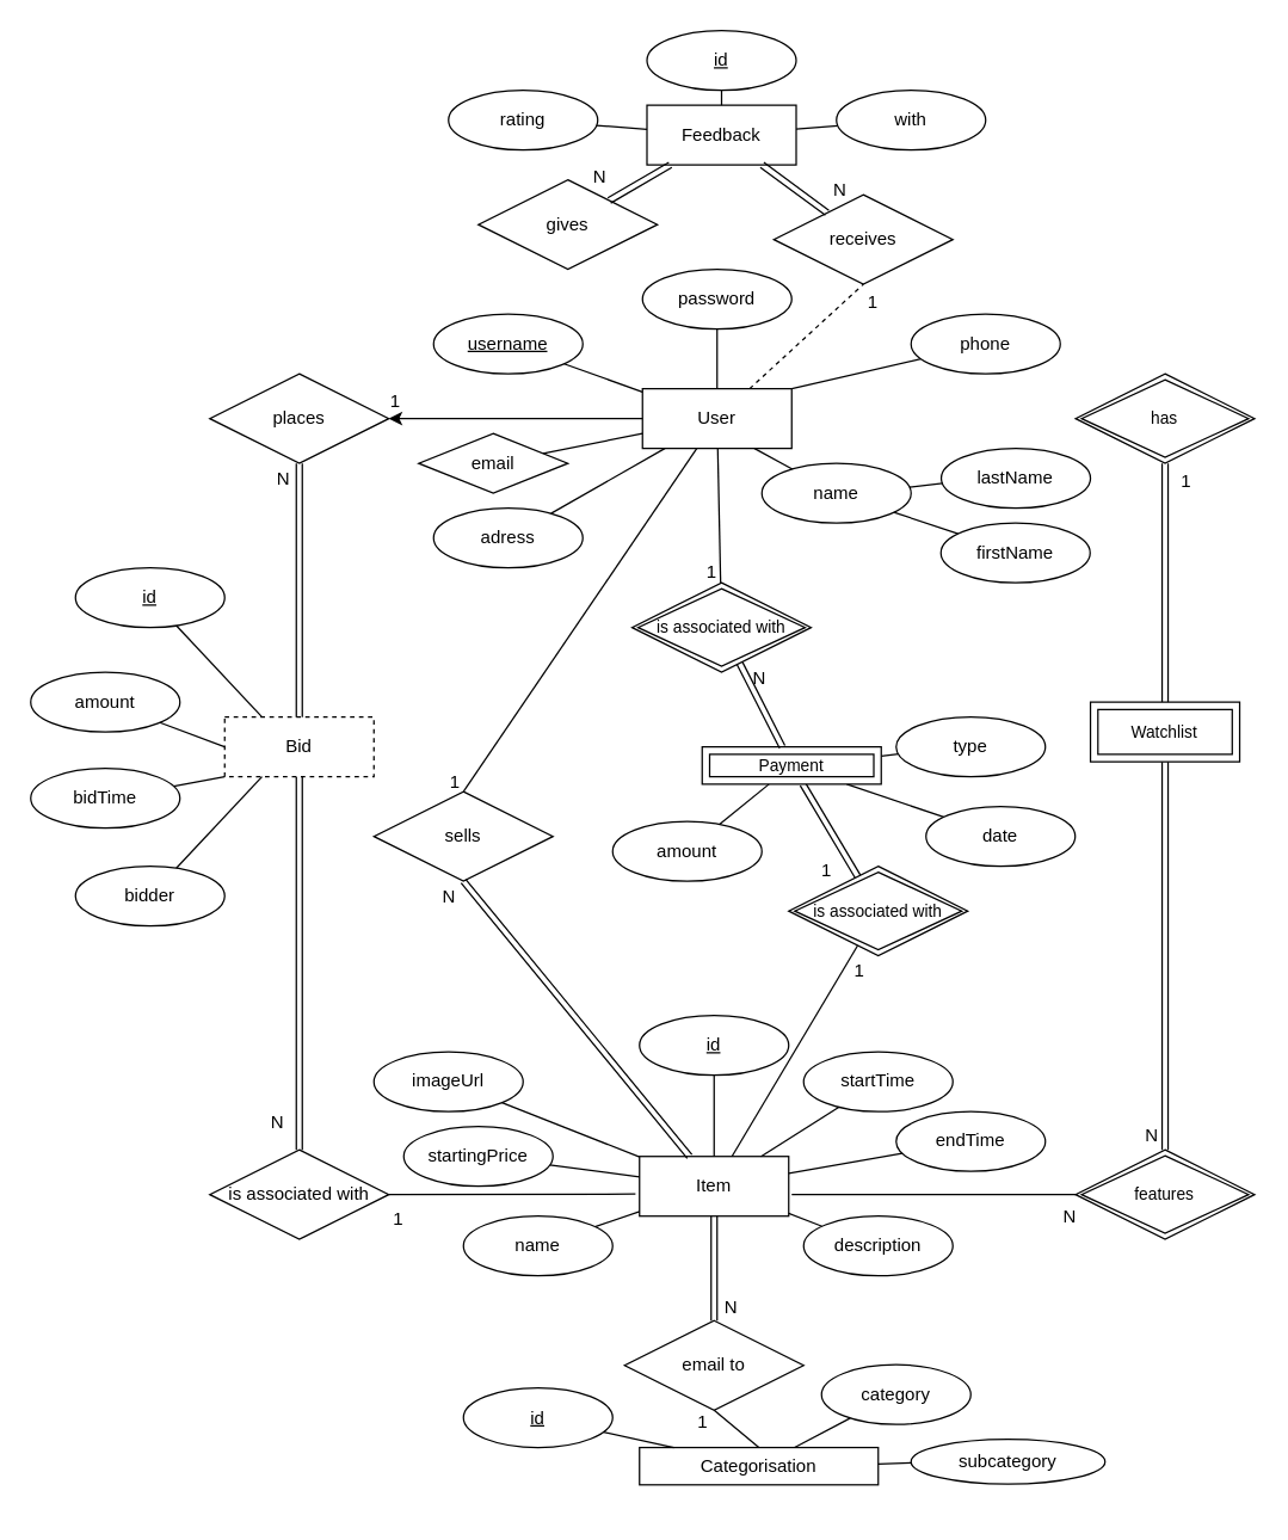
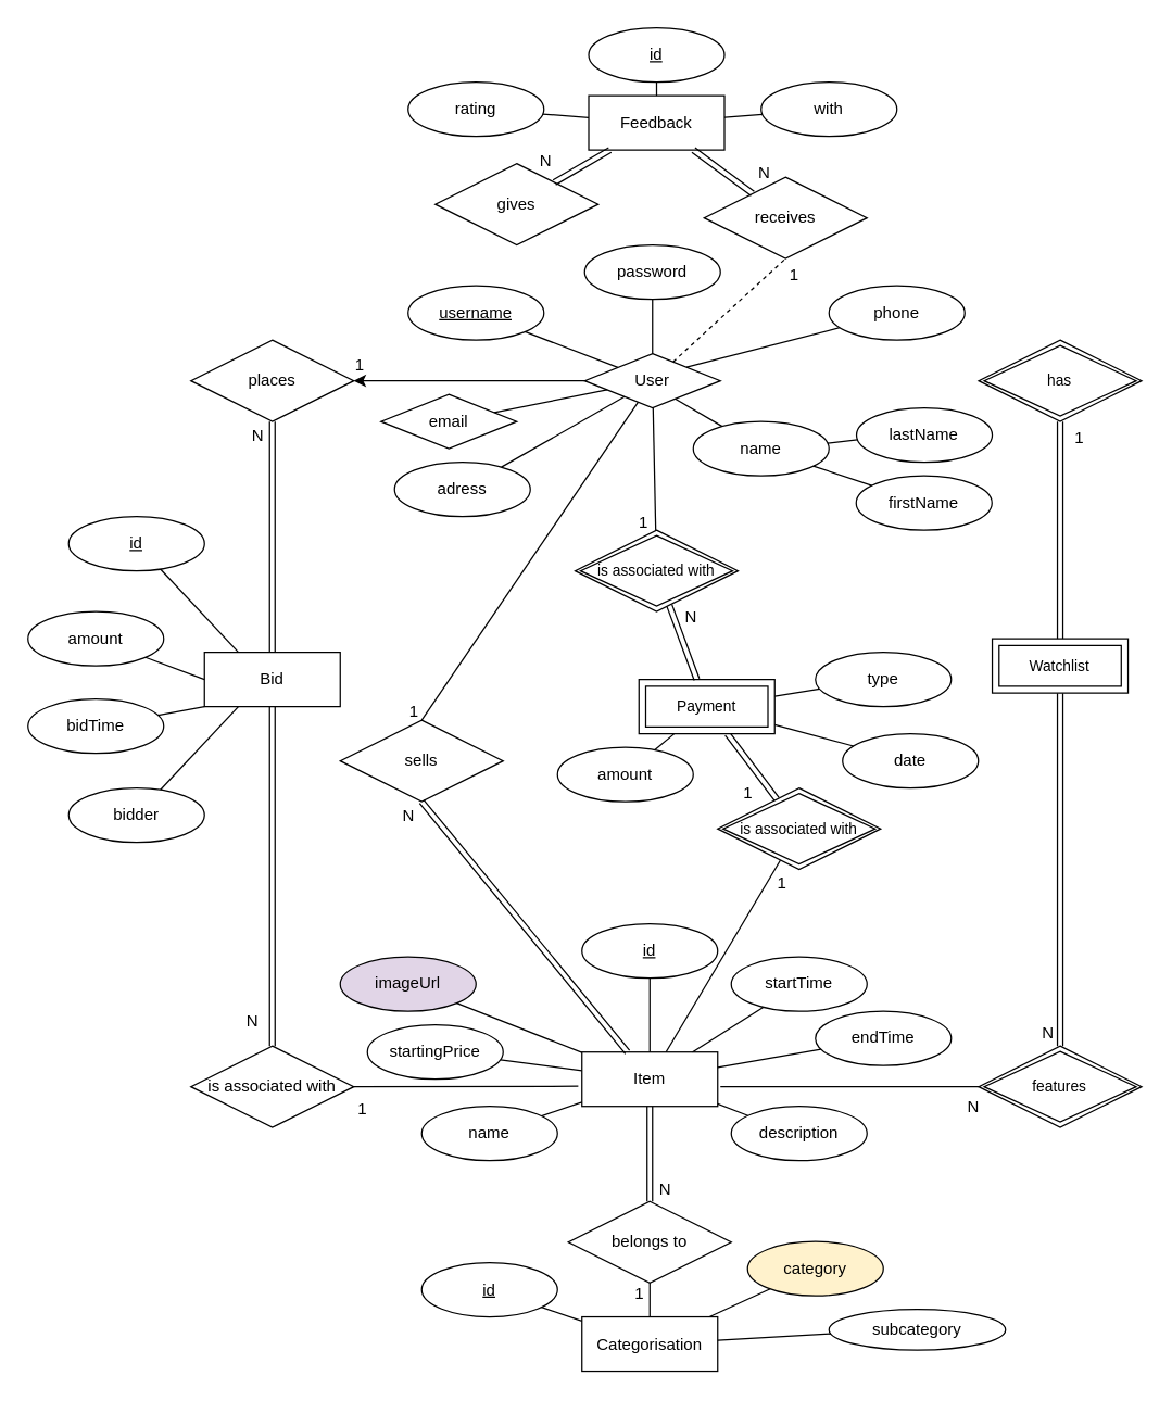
- <mxCell id="8" value="username" style="ellipse;whiteSpace=wrap;html=1;align=center;fontStyle=4;" parent="1" vertex="1"><mxGeometry x="290" y="210" width="100" height="40" as="geometry" /></mxCell>
+ <mxCell id="8" value="username" style="ellipse;whiteSpace=wrap;html=1;align=center;fontStyle=4;" parent="1" vertex="1"><mxGeometry x="300" y="210" width="100" height="40" as="geometry" /></mxCell>
- <mxCell id="2" value="User" style="whiteSpace=wrap;html=1;align=center;" parent="1" vertex="1"><mxGeometry x="430" y="260" width="100" height="40" as="geometry" /></mxCell>
+ <mxCell id="2" value="User" style="rhombus;whiteSpace=wrap;html=1;align=center;" parent="1" vertex="1"><mxGeometry x="430" y="260" width="100" height="40" as="geometry" /></mxCell>
- <mxCell id="4" value="Bid" style="whiteSpace=wrap;html=1;align=center;dashed=1;" parent="1" vertex="1"><mxGeometry x="150" y="480" width="100" height="40" as="geometry" /></mxCell>
+ <mxCell id="4" value="Bid" style="whiteSpace=wrap;html=1;align=center;" parent="1" vertex="1"><mxGeometry x="150" y="480" width="100" height="40" as="geometry" /></mxCell>
- <mxCell id="92" value="Payment" style="shape=ext;margin=3;double=1;whiteSpace=wrap;html=1;align=center;shadow=0;fontFamily=Helvetica;fontSize=11;fontColor=default;" parent="1" vertex="1"><mxGeometry x="470" y="500" width="120" height="25" as="geometry" /></mxCell>
+ <mxCell id="92" value="Payment" style="shape=ext;margin=3;double=1;whiteSpace=wrap;html=1;align=center;shadow=0;fontFamily=Helvetica;fontSize=11;fontColor=default;" parent="1" vertex="1"><mxGeometry x="470" y="500" width="100" height="40" as="geometry" /></mxCell>
- <mxCell id="96" value="imageUrl" style="ellipse;whiteSpace=wrap;html=1;align=center;" vertex="1" parent="1"><mxGeometry x="250" y="704.47" width="100" height="40" as="geometry" /></mxCell>
+ <mxCell id="96" value="imageUrl" style="ellipse;whiteSpace=wrap;html=1;align=center;fillColor=#e1d5e7;" vertex="1" parent="1"><mxGeometry x="250" y="704.47" width="100" height="40" as="geometry" /></mxCell>
- <mxCell id="63" value="email to" style="shape=rhombus;perimeter=rhombusPerimeter;whiteSpace=wrap;html=1;align=center;" parent="1" vertex="1"><mxGeometry x="418" y="884.47" width="120" height="60" as="geometry" /></mxCell>
+ <mxCell id="63" value="belongs to" style="shape=rhombus;perimeter=rhombusPerimeter;whiteSpace=wrap;html=1;align=center;" parent="1" vertex="1"><mxGeometry x="418" y="884.47" width="120" height="60" as="geometry" /></mxCell>
- <mxCell id="32" value="category" style="ellipse;whiteSpace=wrap;html=1;align=center;" parent="1" vertex="1"><mxGeometry x="550" y="914.01" width="100" height="40" as="geometry" /></mxCell>
+ <mxCell id="32" value="category" style="ellipse;whiteSpace=wrap;html=1;align=center;fillColor=#fff2cc;" parent="1" vertex="1"><mxGeometry x="550" y="914.01" width="100" height="40" as="geometry" /></mxCell>
- <mxCell id="5" value="Categorisation" style="whiteSpace=wrap;html=1;align=center;" parent="1" vertex="1"><mxGeometry x="428" y="969.54" width="160" height="25" as="geometry" /></mxCell>
+ <mxCell id="5" value="Categorisation" style="whiteSpace=wrap;html=1;align=center;" parent="1" vertex="1"><mxGeometry x="428" y="969.54" width="100" height="40" as="geometry" /></mxCell>
